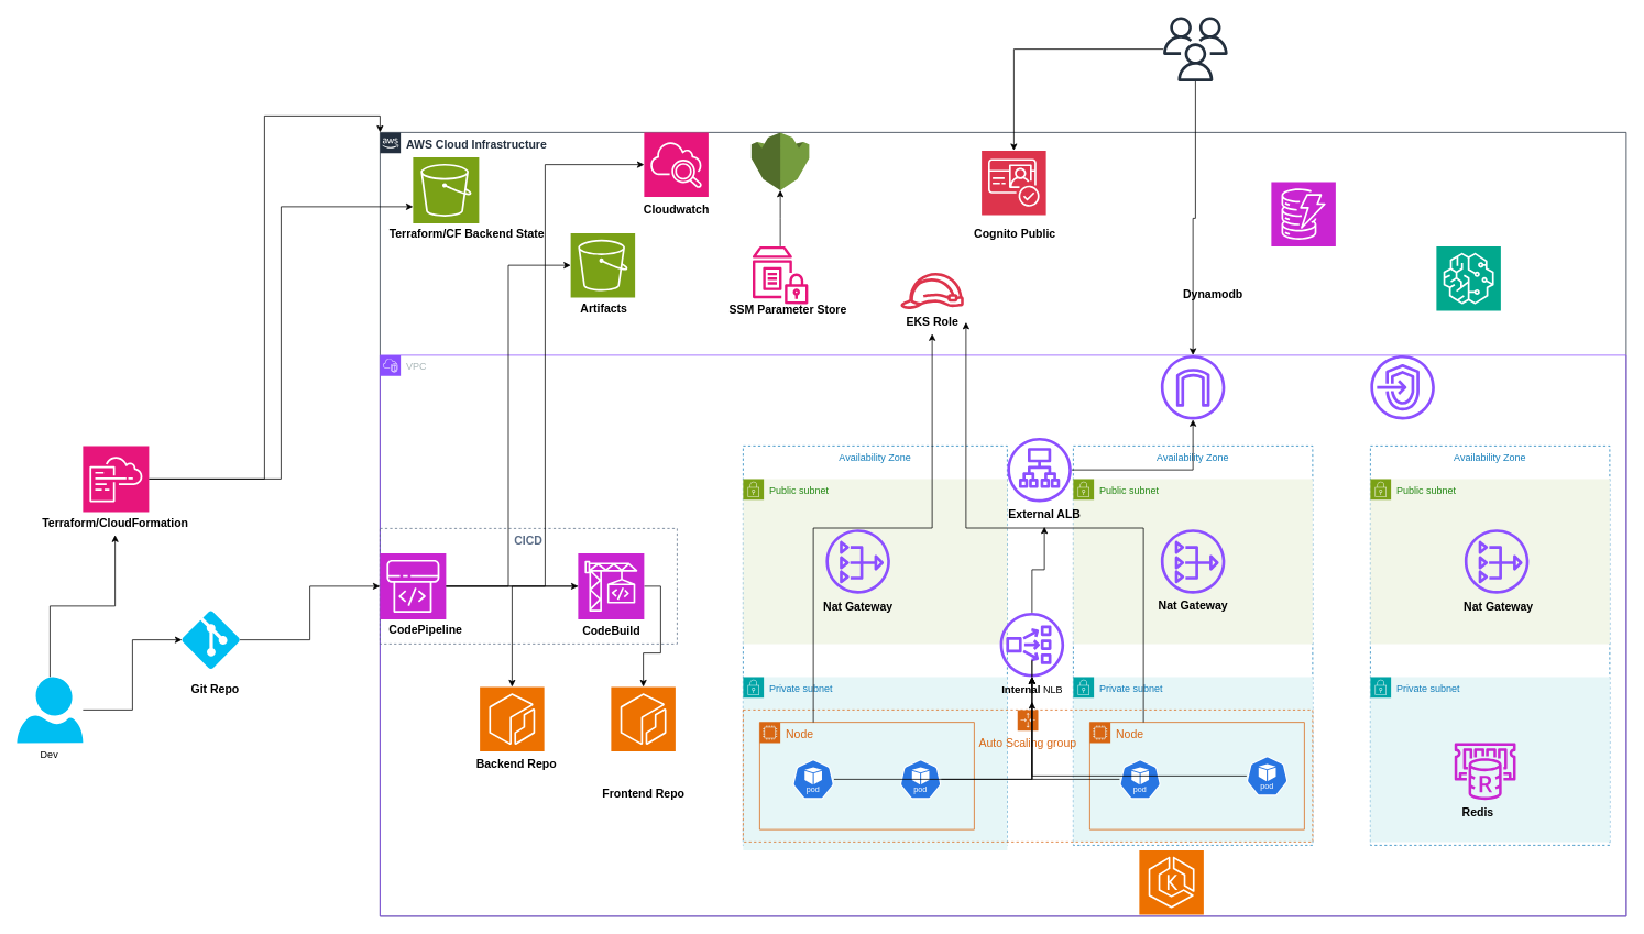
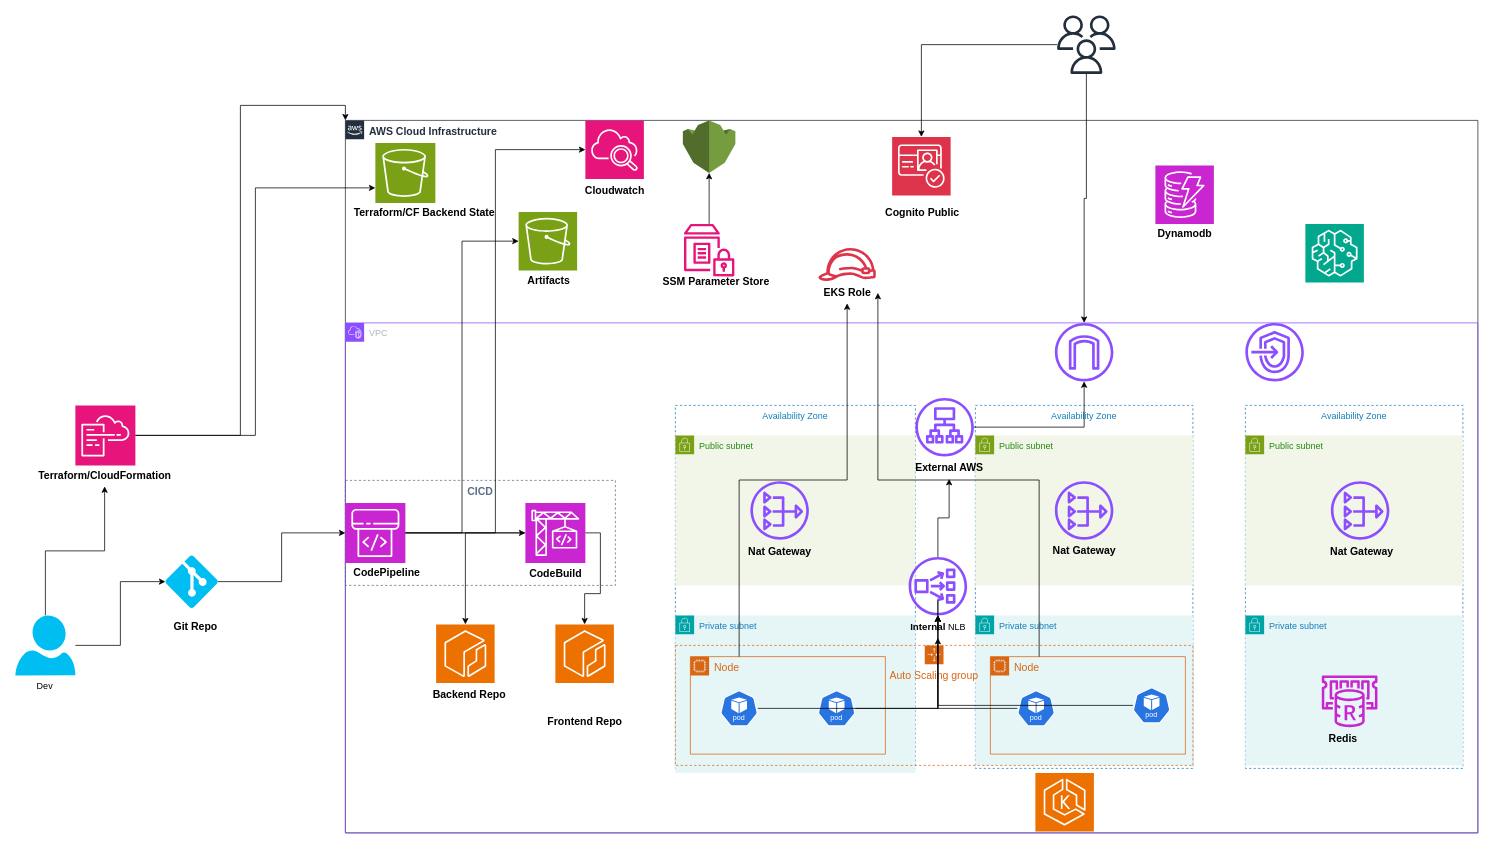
- <mxCell id="55" value="&lt;font style=&quot;font-size: 14px;&quot;&gt;&lt;b&gt;Dynamodb&lt;/b&gt;&lt;/font&gt;&lt;div&gt;&lt;br&gt;&lt;/div&gt;" style="text;html=1;align=center;verticalAlign=middle;resizable=0;points=[];autosize=1;strokeColor=none;fillColor=none;" vertex="1" parent="6"><mxGeometry x="959" y="183" width="100" height="40" as="geometry" /></mxCell>
+ <mxCell id="55" value="&lt;font style=&quot;font-size: 14px;&quot;&gt;&lt;b&gt;Dynamodb&lt;/b&gt;&lt;/font&gt;&lt;div&gt;&lt;br&gt;&lt;/div&gt;" style="text;html=1;align=center;verticalAlign=middle;resizable=0;points=[];autosize=1;strokeColor=none;fillColor=none;" vertex="1" parent="6"><mxGeometry x="1069" y="138" width="100" height="40" as="geometry" /></mxCell>
- <mxCell id="89" value="&lt;font style=&quot;font-size: 14px;&quot;&gt;&lt;b&gt;External ALB&lt;/b&gt;&lt;/font&gt;" style="text;html=1;align=center;verticalAlign=middle;resizable=0;points=[];autosize=1;strokeColor=none;fillColor=none;" vertex="1" parent="1"><mxGeometry x="1210" y="608" width="110" height="30" as="geometry" /></mxCell>
+ <mxCell id="89" value="&lt;font style=&quot;font-size: 14px;&quot;&gt;&lt;b&gt;External AWS&lt;/b&gt;&lt;/font&gt;" style="text;html=1;align=center;verticalAlign=middle;resizable=0;points=[];autosize=1;strokeColor=none;fillColor=none;" vertex="1" parent="1"><mxGeometry x="1210" y="608" width="110" height="30" as="geometry" /></mxCell>
